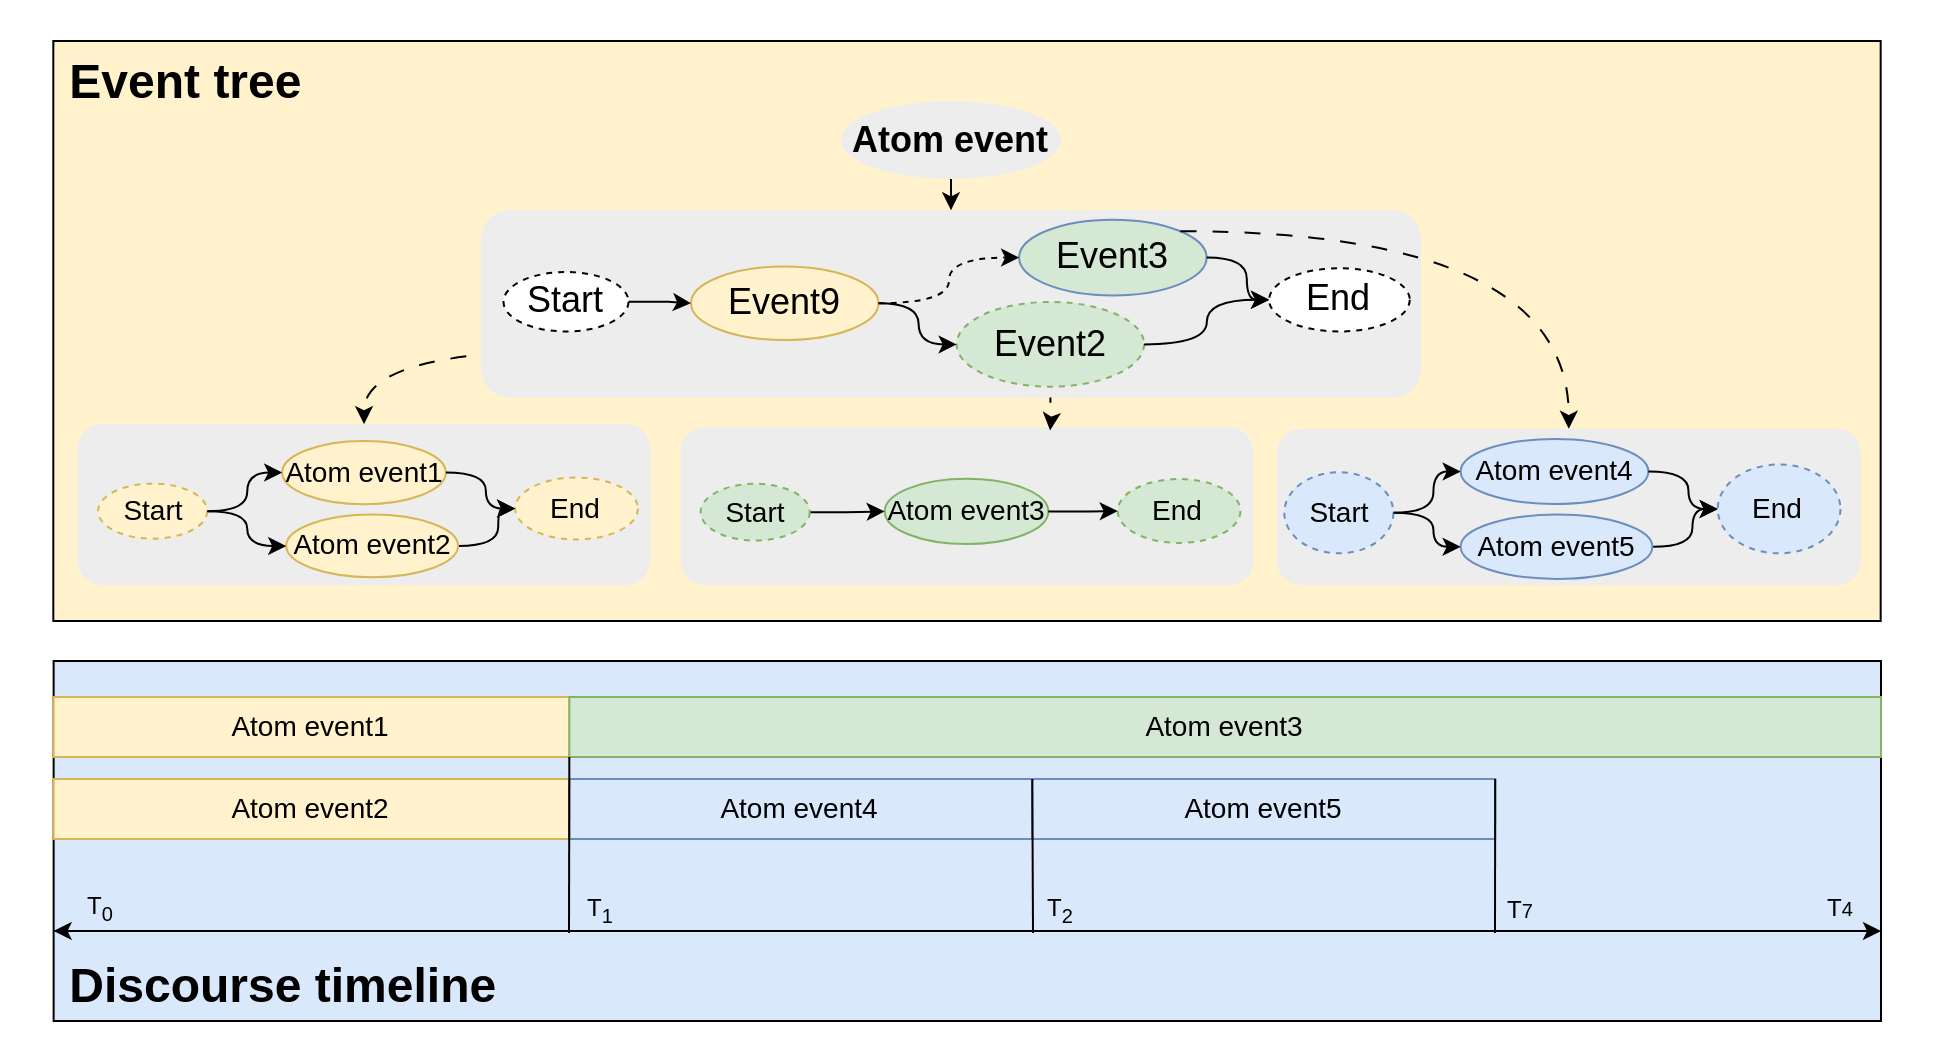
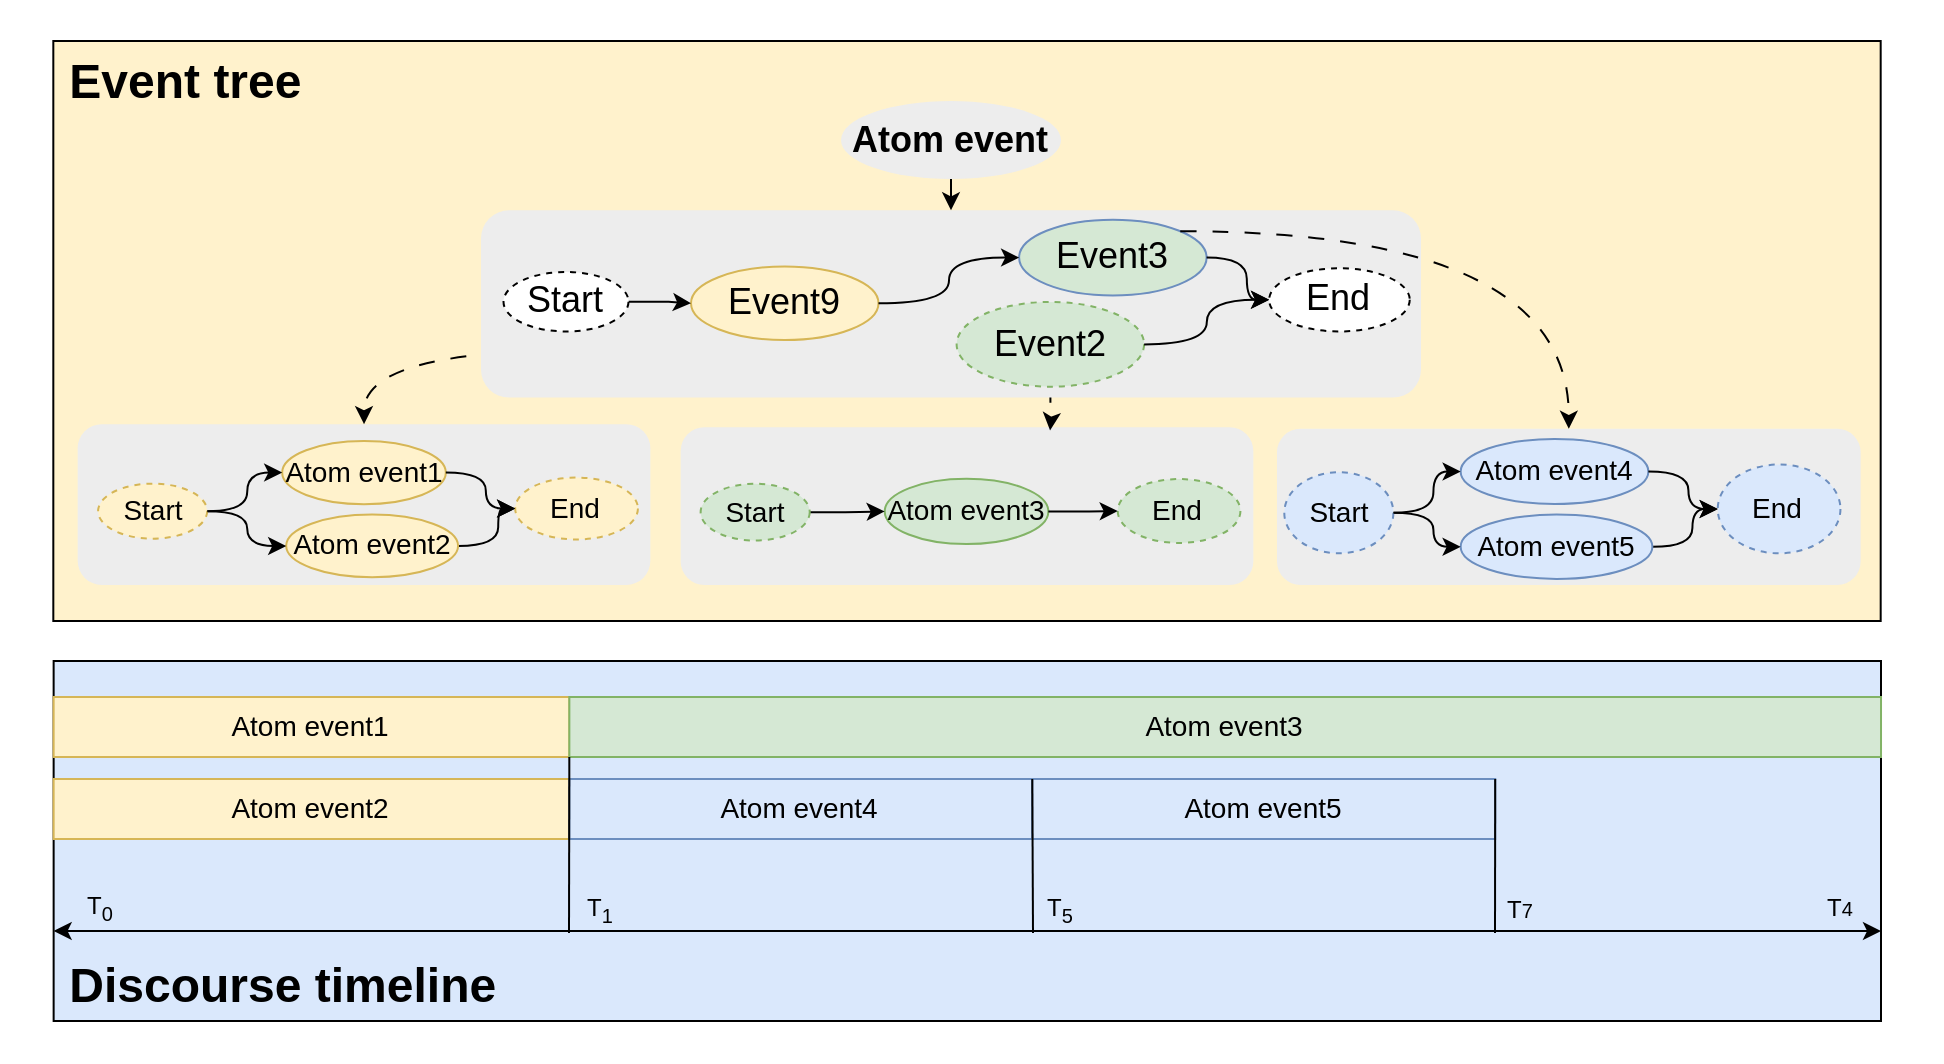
- <mxCell id="35" value="" style="edgeStyle=orthogonalEdgeStyle;rounded=0;orthogonalLoop=1;jettySize=auto;html=1;curved=1;fontSize=18;dashed=1;" edge="1" parent="10" source="33" target="34"><mxGeometry relative="1" as="geometry" /></mxCell>
+ <mxCell id="35" value="" style="edgeStyle=orthogonalEdgeStyle;rounded=0;orthogonalLoop=1;jettySize=auto;html=1;curved=1;fontSize=18;" edge="1" parent="10" source="33" target="34"><mxGeometry relative="1" as="geometry" /></mxCell>
- <mxCell id="37" value="" style="edgeStyle=orthogonalEdgeStyle;rounded=0;orthogonalLoop=1;jettySize=auto;html=1;curved=1;fontSize=18;" edge="1" parent="10" source="33" target="36"><mxGeometry relative="1" as="geometry" /></mxCell>
- <mxCell id="59" value="T&lt;sub&gt;2&lt;/sub&gt;" style="text;html=1;strokeColor=none;fillColor=none;align=center;verticalAlign=middle;whiteSpace=wrap;rounded=0;" vertex="1" parent="1"><mxGeometry x="500" y="440" width="60" height="30" as="geometry" /></mxCell>
+ <mxCell id="59" value="T&lt;sub&gt;5&lt;/sub&gt;" style="text;html=1;strokeColor=none;fillColor=none;align=center;verticalAlign=middle;whiteSpace=wrap;rounded=0;" vertex="1" parent="1"><mxGeometry x="500" y="440" width="60" height="30" as="geometry" /></mxCell>
